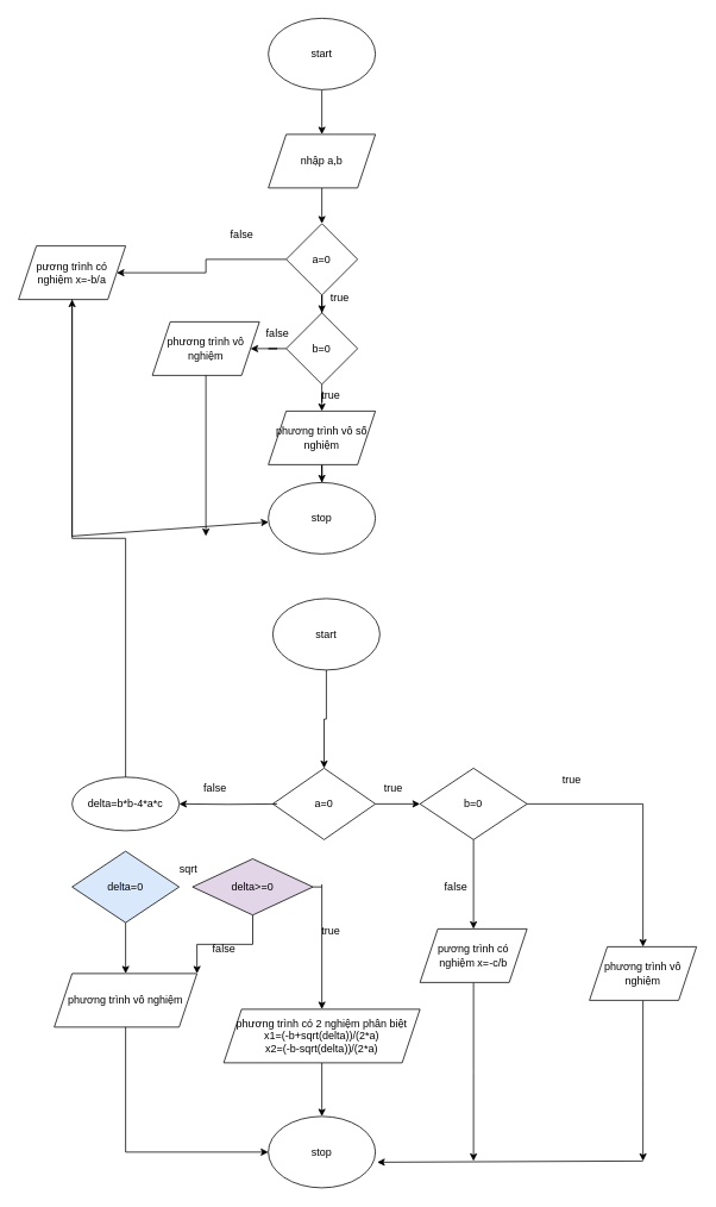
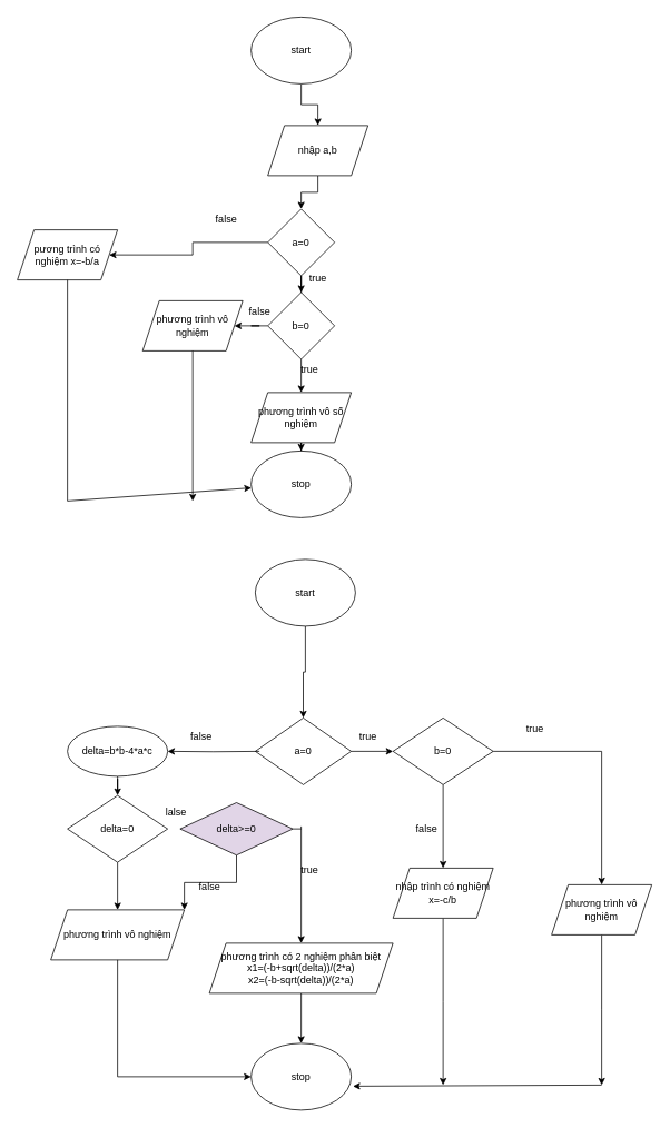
- <mxCell id="5" value="nhập a,b" style="shape=parallelogram;perimeter=parallelogramPerimeter;whiteSpace=wrap;html=1;fixedSize=1;" vertex="1" parent="1"><mxGeometry x="300" y="150" width="120" height="60" as="geometry" /></mxCell>
+ <mxCell id="5" value="nhập a,b" style="shape=parallelogram;perimeter=parallelogramPerimeter;whiteSpace=wrap;html=1;fixedSize=1;" vertex="1" parent="1"><mxGeometry x="320" y="150" width="120" height="60" as="geometry" /></mxCell>
- <mxCell id="16" value="phương trình vô số nghiệm" style="shape=parallelogram;perimeter=parallelogramPerimeter;whiteSpace=wrap;html=1;fixedSize=1;" vertex="1" parent="1"><mxGeometry x="300" y="460" width="120" height="60" as="geometry" /></mxCell>
+ <mxCell id="16" value="phương trình vô số nghiệm" style="shape=parallelogram;perimeter=parallelogramPerimeter;whiteSpace=wrap;html=1;fixedSize=1;" vertex="1" parent="1"><mxGeometry x="300" y="470" width="120" height="60" as="geometry" /></mxCell>
- <mxCell id="40" value="" style="edgeStyle=orthogonalEdgeStyle;rounded=0;orthogonalLoop=1;jettySize=auto;html=1;" edge="1" parent="1" source="41" target="9"><mxGeometry relative="1" as="geometry" /></mxCell>
+ <mxCell id="40" value="" style="edgeStyle=orthogonalEdgeStyle;rounded=0;orthogonalLoop=1;jettySize=auto;html=1;" edge="1" parent="1" source="41" target="44"><mxGeometry relative="1" as="geometry" /></mxCell>
- <mxCell id="51" value="sqrt" style="text;html=1;align=center;verticalAlign=middle;resizable=0;points=[];autosize=1;strokeColor=none;fillColor=none;" vertex="1" parent="1"><mxGeometry x="185" y="958" width="50" height="30" as="geometry" /></mxCell>
+ <mxCell id="51" value="lalse" style="text;html=1;align=center;verticalAlign=middle;resizable=0;points=[];autosize=1;strokeColor=none;fillColor=none;" vertex="1" parent="1"><mxGeometry x="185" y="958" width="50" height="30" as="geometry" /></mxCell>
- <mxCell id="44" value="delta=0" style="rhombus;whiteSpace=wrap;html=1;fillColor=#dae8fc;" vertex="1" parent="1"><mxGeometry x="80" y="953" width="120" height="80" as="geometry" /></mxCell>
+ <mxCell id="44" value="delta=0" style="rhombus;whiteSpace=wrap;html=1;" vertex="1" parent="1"><mxGeometry x="80" y="953" width="120" height="80" as="geometry" /></mxCell>
- <mxCell id="36" value="pương trình có nghiệm x=-c/b" style="shape=parallelogram;perimeter=parallelogramPerimeter;whiteSpace=wrap;html=1;fixedSize=1;" vertex="1" parent="1"><mxGeometry x="470" y="1040" width="120" height="60" as="geometry" /></mxCell>
+ <mxCell id="36" value="nhập trình có nghiệm x=-c/b" style="shape=parallelogram;perimeter=parallelogramPerimeter;whiteSpace=wrap;html=1;fixedSize=1;" vertex="1" parent="1"><mxGeometry x="470" y="1040" width="120" height="60" as="geometry" /></mxCell>
